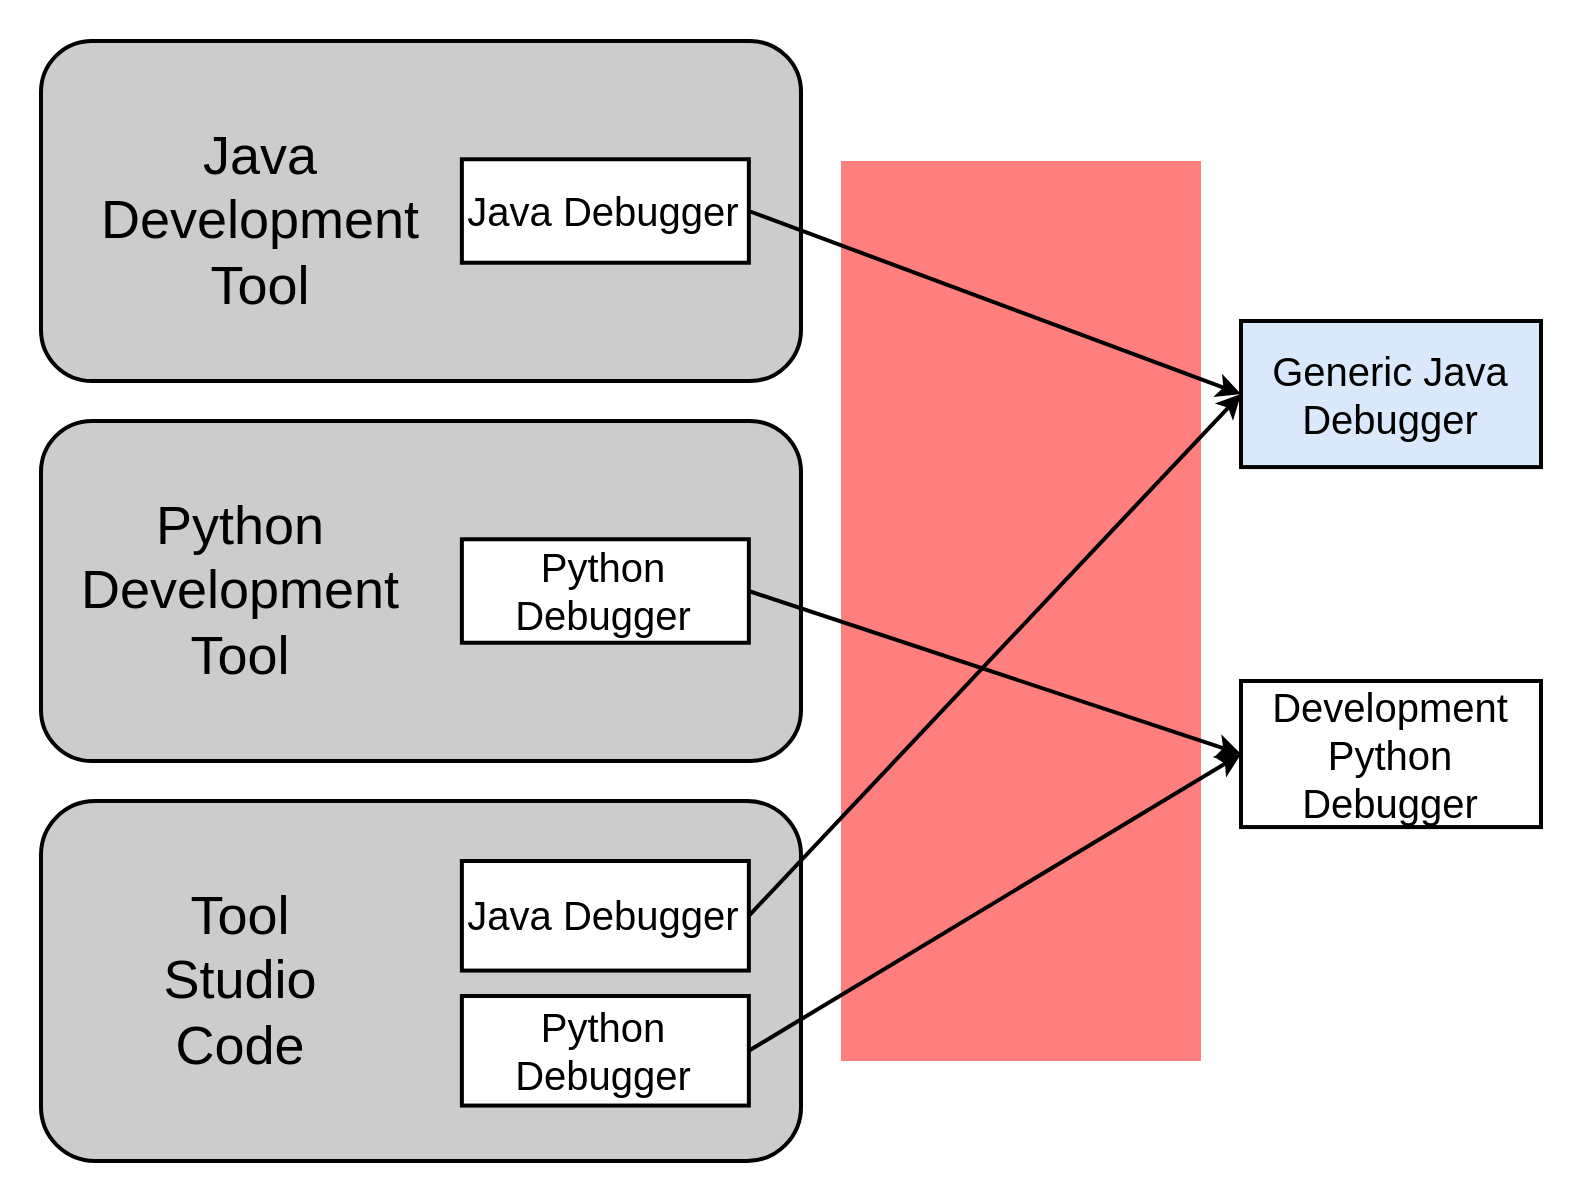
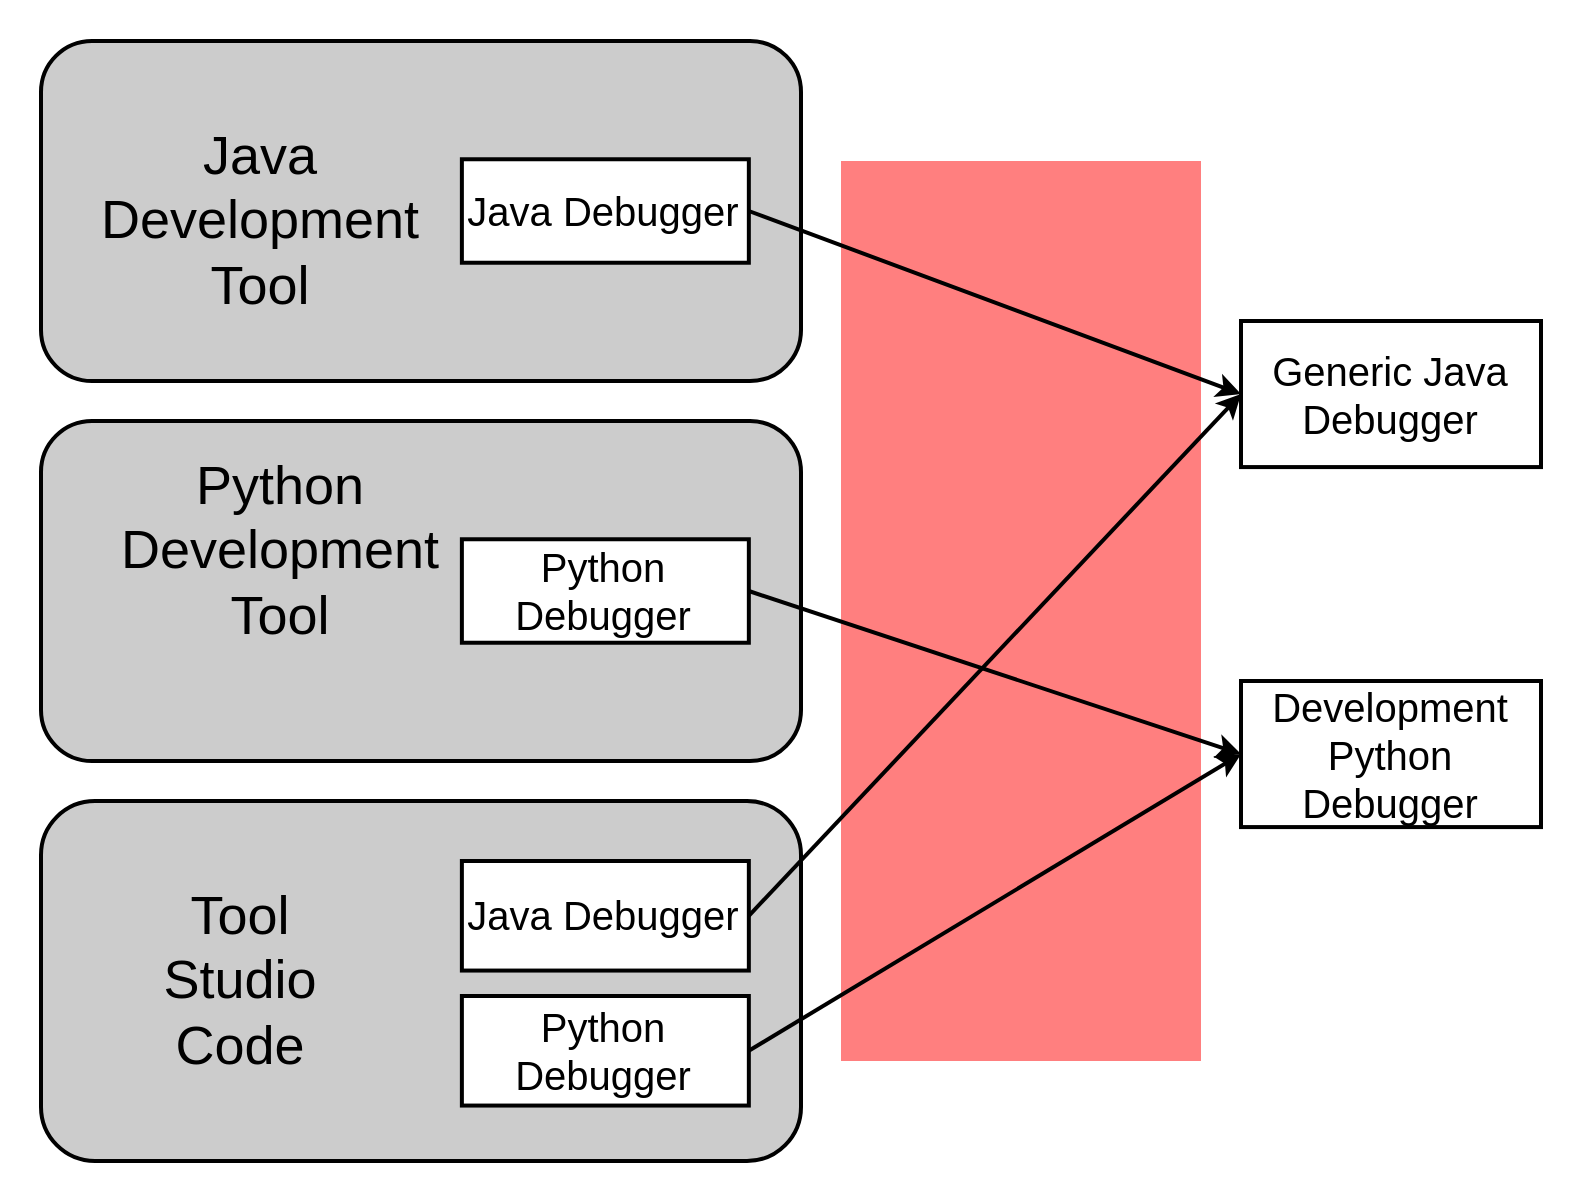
- <mxCell id="12" value="&lt;font style=&quot;font-size: 20px;&quot;&gt;Generic Java Debugger&lt;/font&gt;" style="rounded=0;whiteSpace=wrap;html=1;strokeColor=#000000;fillColor=#dae8fc;strokeWidth=2;fontColor=#000000;" vertex="1" parent="1"><mxGeometry x="620" y="160" width="150" height="73.043" as="geometry" /></mxCell>
+ <mxCell id="12" value="&lt;font style=&quot;font-size: 20px;&quot;&gt;Generic Java Debugger&lt;/font&gt;" style="rounded=0;whiteSpace=wrap;html=1;strokeColor=#000000;fillColor=#FFFFFF;strokeWidth=2;fontColor=#000000;" vertex="1" parent="1"><mxGeometry x="620" y="160" width="150" height="73.043" as="geometry" /></mxCell>
- <mxCell id="5" value="&lt;font style=&quot;font-size: 27px;&quot; color=&quot;#000000&quot;&gt;Python Development Tool&lt;/font&gt;" style="text;html=1;strokeColor=none;fillColor=none;align=center;verticalAlign=middle;whiteSpace=wrap;rounded=0;" vertex="1" parent="3"><mxGeometry x="38.261" y="33.261" width="124.349" height="103.478" as="geometry" /></mxCell>
+ <mxCell id="5" value="&lt;font style=&quot;font-size: 27px;&quot; color=&quot;#000000&quot;&gt;Python Development Tool&lt;/font&gt;" style="text;html=1;strokeColor=none;fillColor=none;align=center;verticalAlign=middle;whiteSpace=wrap;rounded=0;" vertex="1" parent="3"><mxGeometry x="58.261" y="13.261" width="124.349" height="103.478" as="geometry" /></mxCell>
